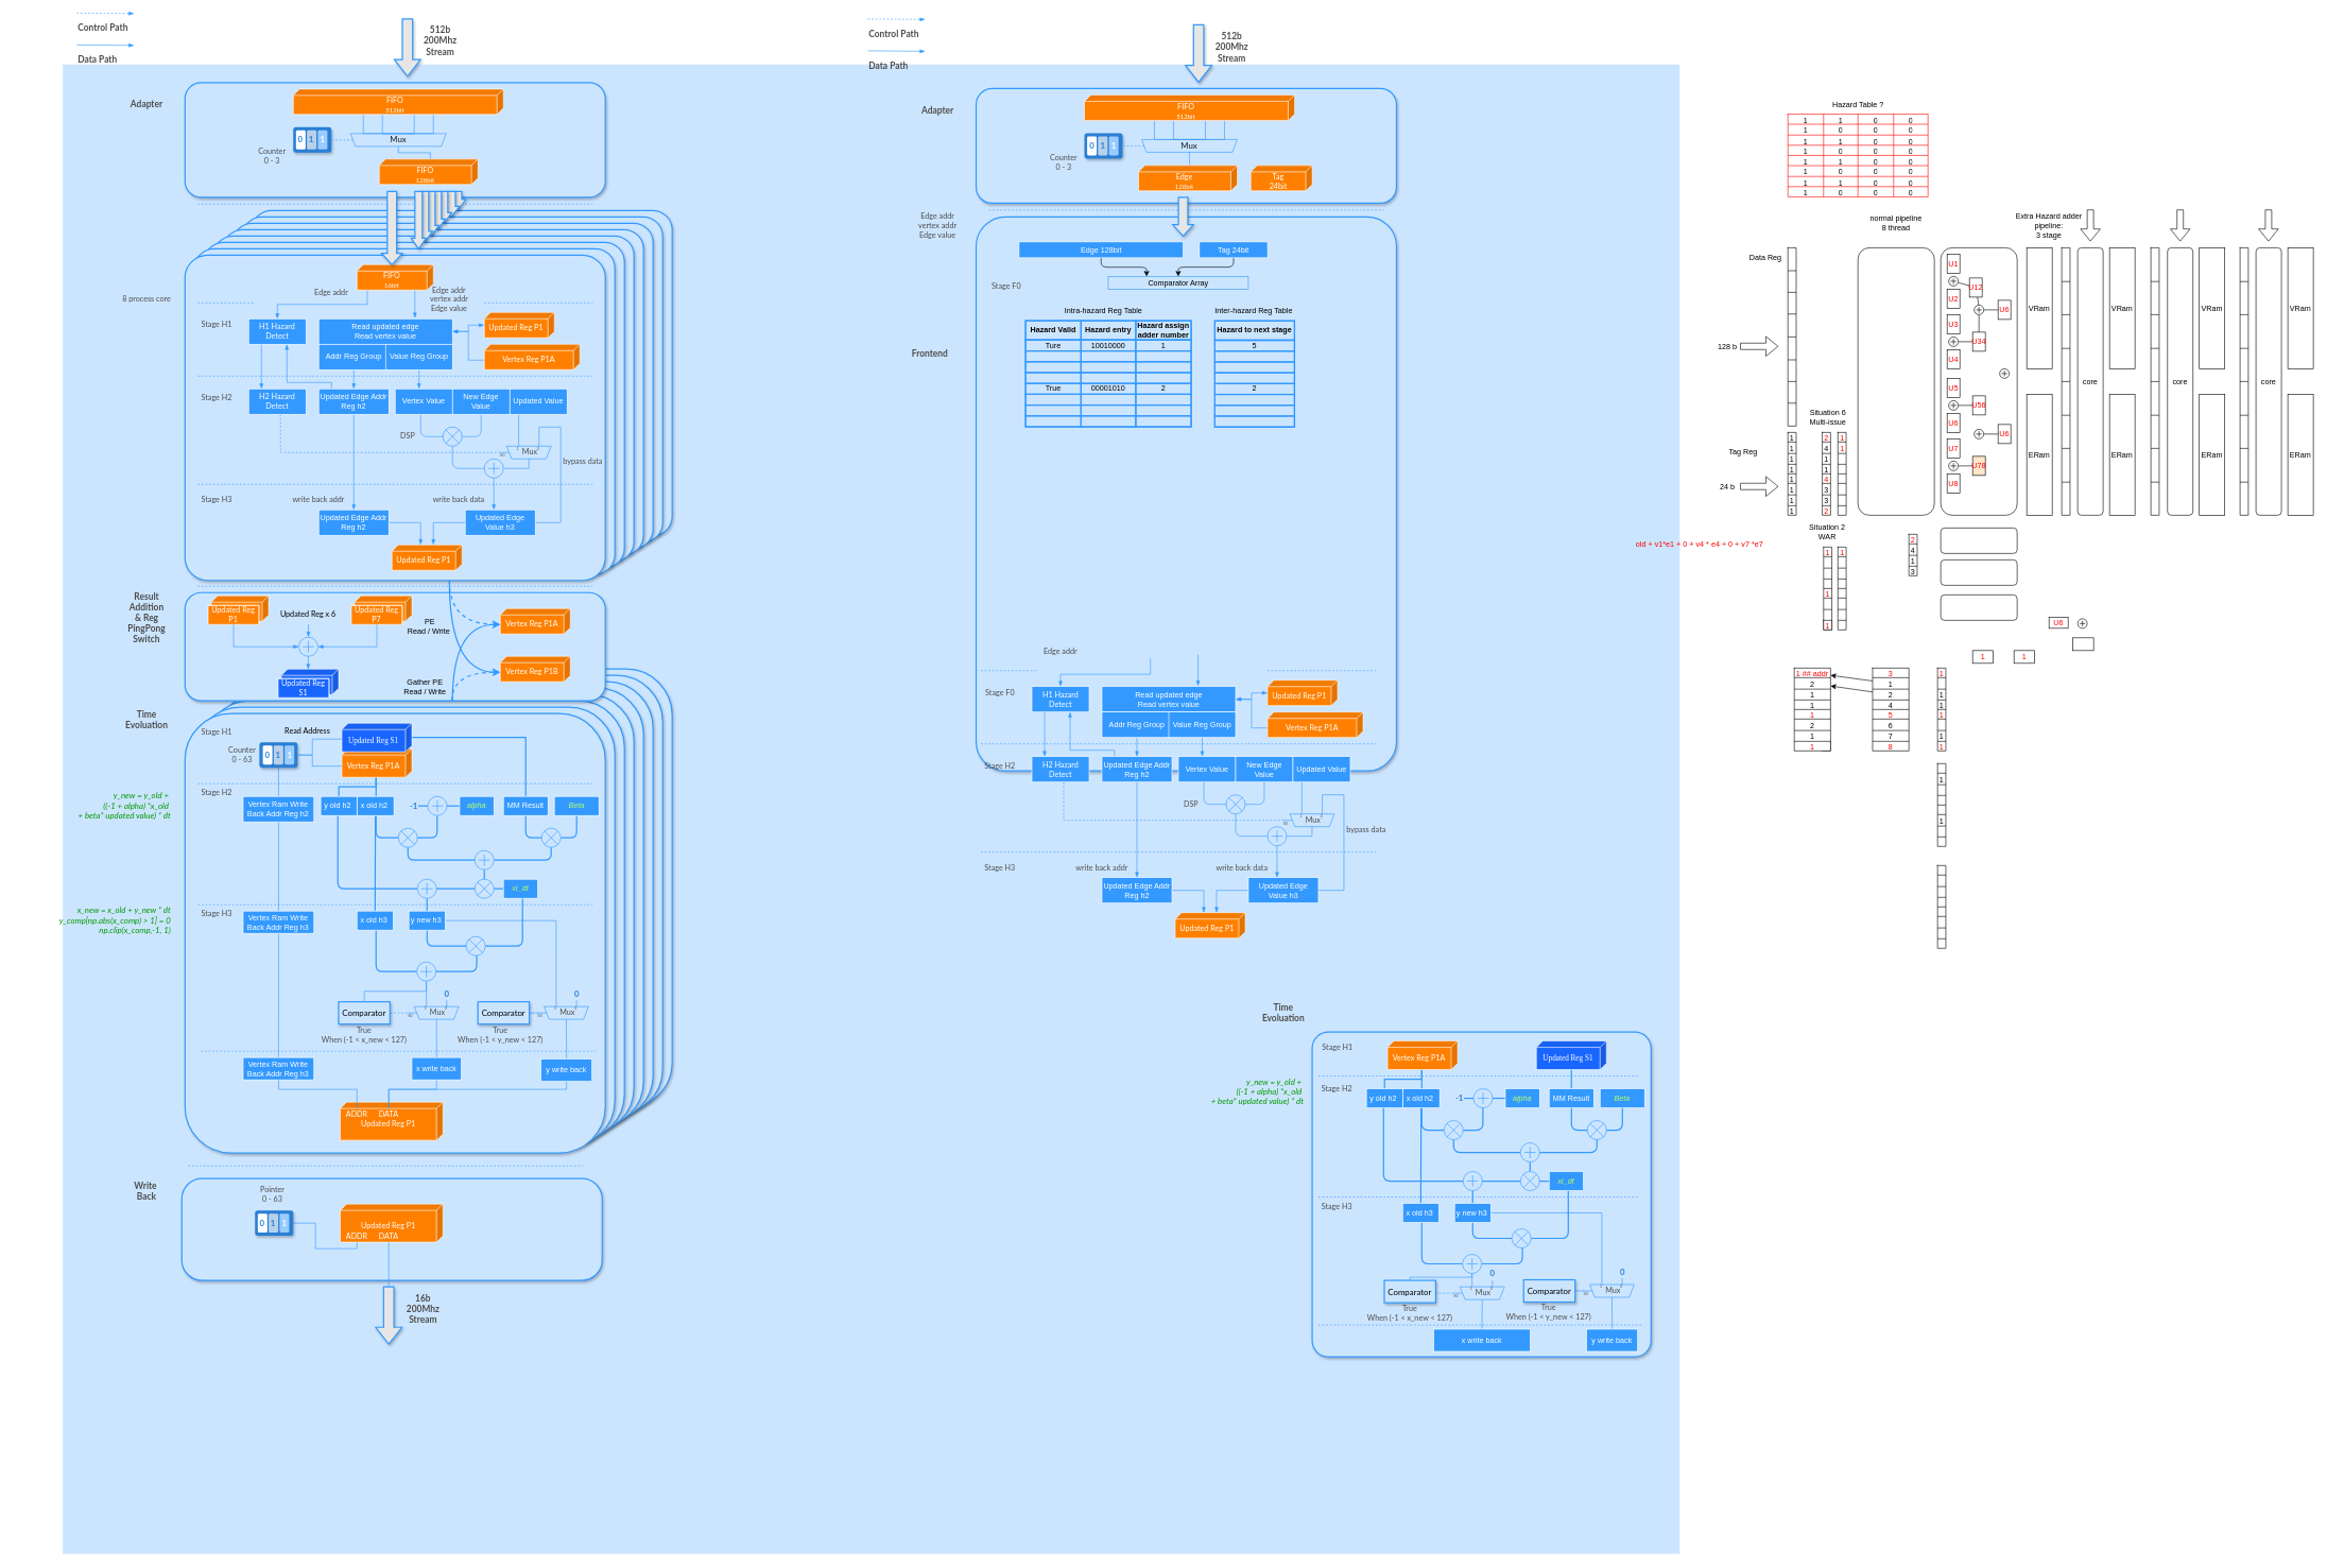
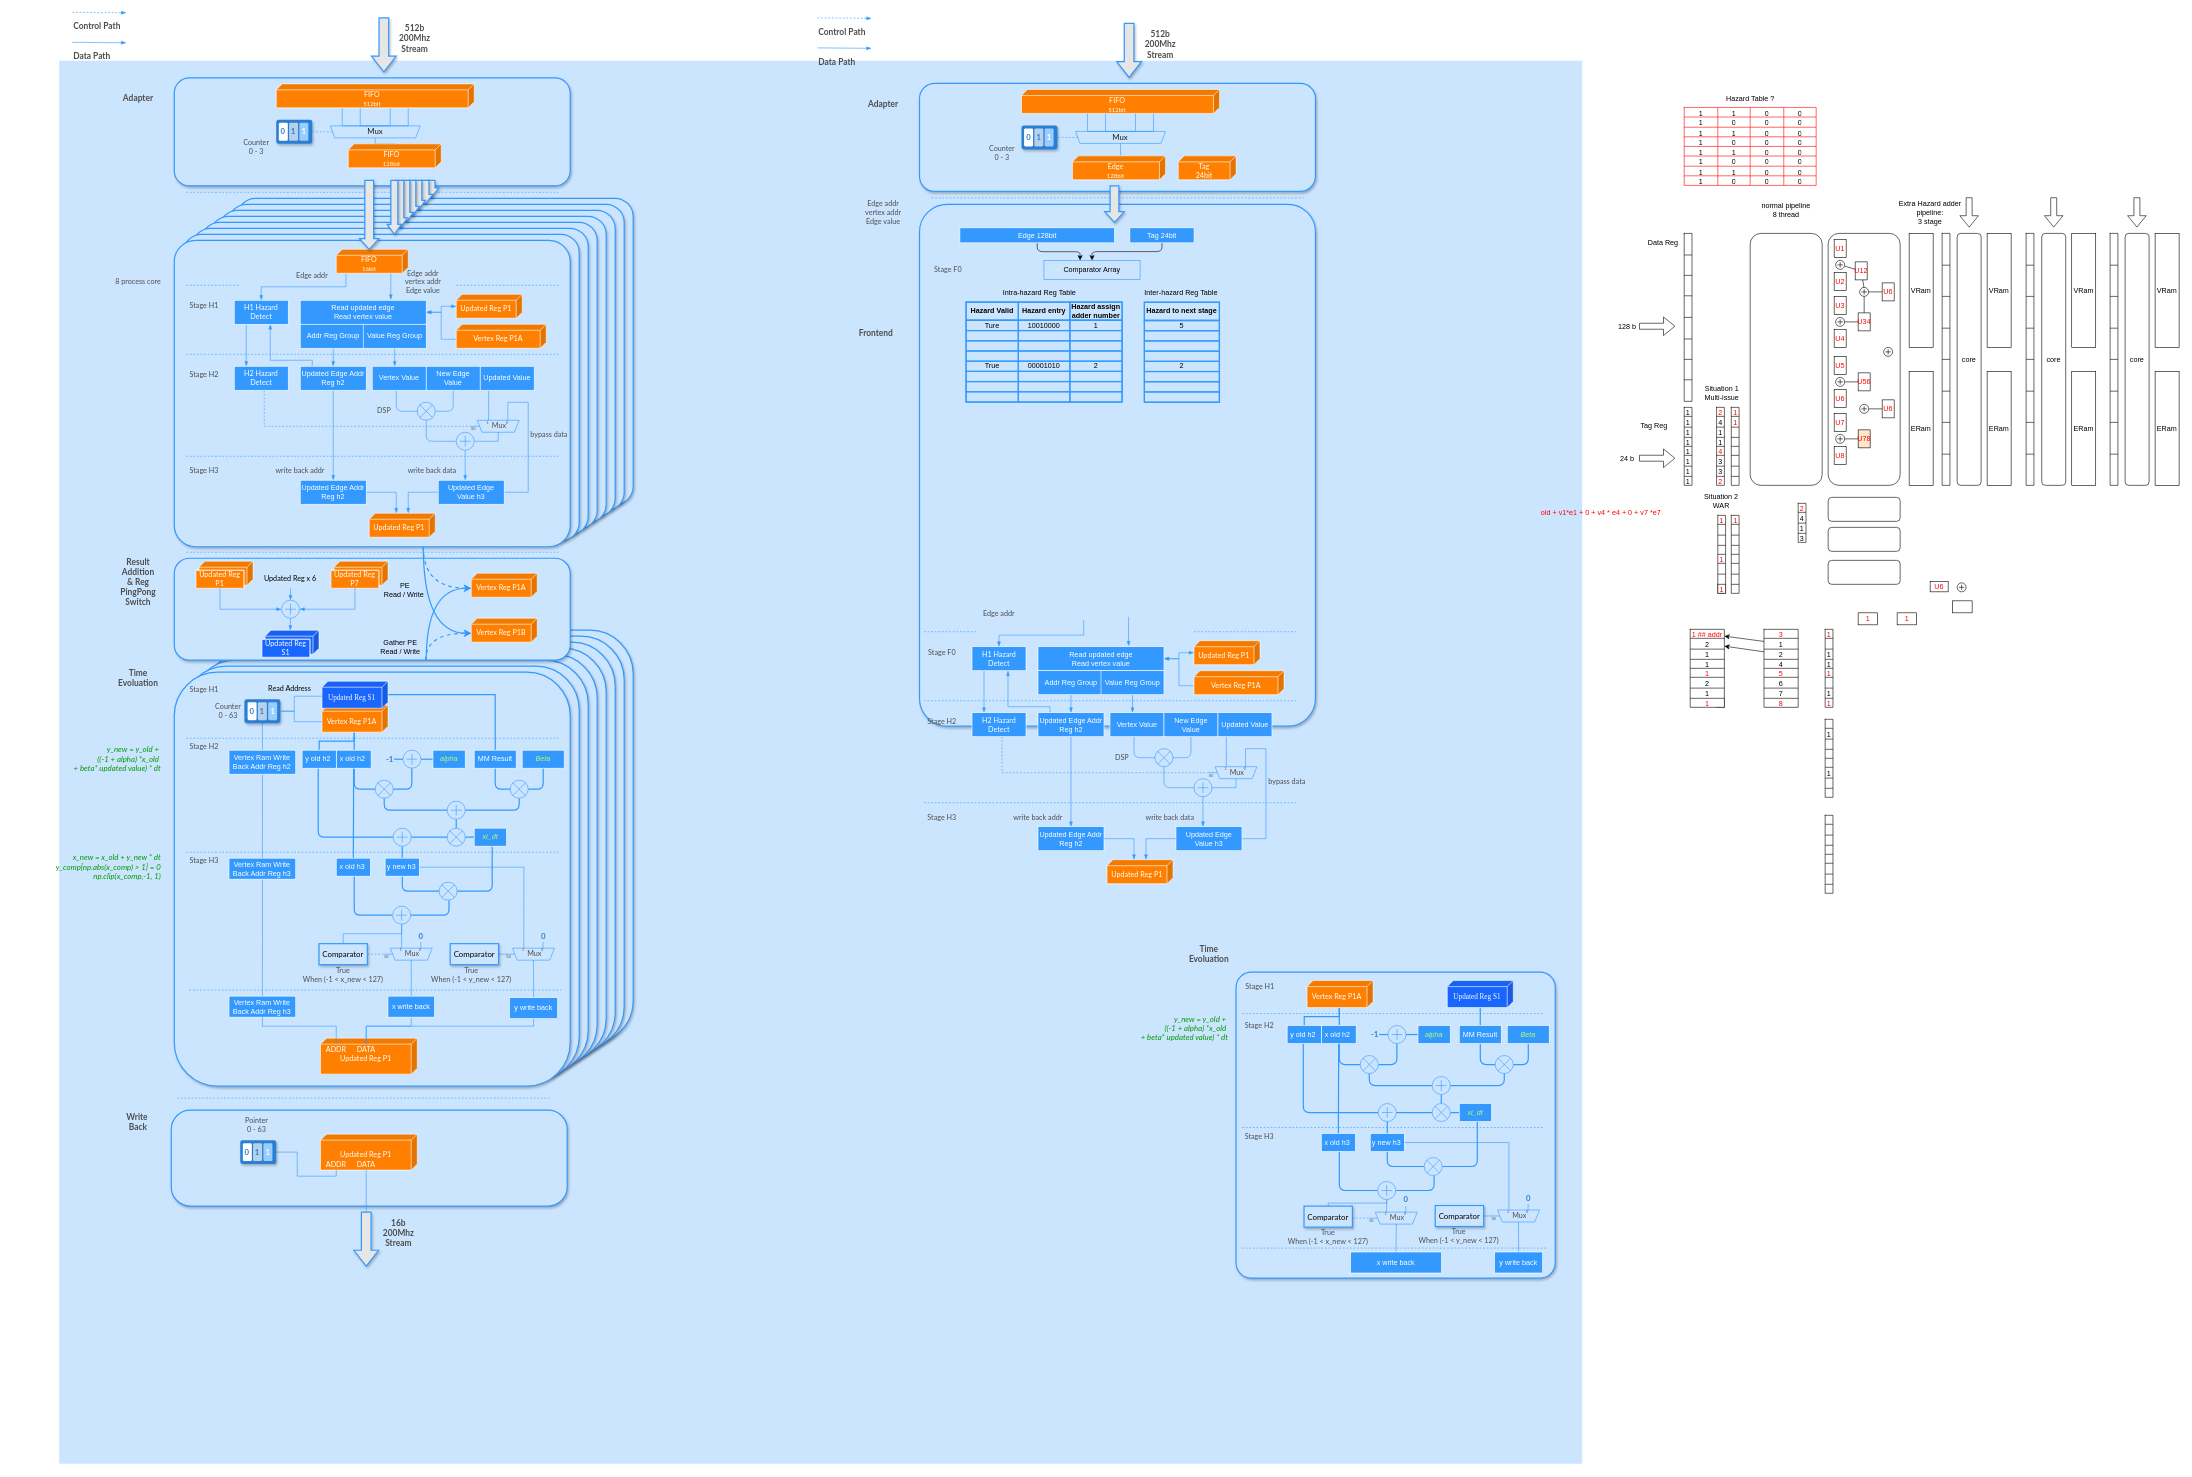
- <mxCell id="157" value="&lt;font data-font-src=&quot;https://fonts.googleapis.com/css?family=Lato&quot; face=&quot;Lato&quot;&gt;FIFO &lt;br&gt;&lt;font style=&quot;font-size: 10px;&quot;&gt;128bit&lt;/font&gt;&lt;/font&gt;" style="shape=cube;whiteSpace=wrap;html=1;boundedLbl=1;backgroundOutline=1;darkOpacity=0.05;darkOpacity2=0.1;labelBackgroundColor=none;labelBorderColor=none;strokeColor=#FFFFFF;fontFamily=Calibri;fontColor=#FFFFFF;fillColor=#FF8000;direction=east;size=10;flipV=0;flipH=1;" parent="1" vertex="1"><mxGeometry x="595" y="249.26" width="155" height="40" as="geometry" /></mxCell>
+ <mxCell id="157" value="&lt;font data-font-src=&quot;https://fonts.googleapis.com/css?family=Lato&quot; face=&quot;Lato&quot;&gt;FIFO &lt;br&gt;&lt;font style=&quot;font-size: 10px;&quot;&gt;128bit&lt;/font&gt;&lt;/font&gt;" style="shape=cube;whiteSpace=wrap;html=1;boundedLbl=1;backgroundOutline=1;darkOpacity=0.05;darkOpacity2=0.1;labelBackgroundColor=none;labelBorderColor=none;strokeColor=#FFFFFF;fontFamily=Calibri;fontColor=#FFFFFF;fillColor=#FF8000;direction=east;size=10;flipV=0;flipH=1;" parent="1" vertex="1"><mxGeometry x="580" y="239.26" width="155" height="40" as="geometry" /></mxCell>
- <mxCell id="685" value="Comparator Array" style="rounded=0;whiteSpace=wrap;html=1;strokeColor=#3399FF;fillColor=none;" parent="1" vertex="1"><mxGeometry x="1739.73" y="433.52" width="220" height="20" as="geometry" /></mxCell>
+ <mxCell id="685" value="Comparator Array" style="rounded=0;whiteSpace=wrap;html=1;strokeColor=#3399FF;fillColor=none;" parent="1" vertex="1"><mxGeometry x="1739.73" y="433.52" width="160.27" height="31.48" as="geometry" /></mxCell>
- <mxCell id="459" value="Situation 6&lt;br&gt;Multi-issue" style="text;html=1;strokeColor=none;fillColor=none;align=center;verticalAlign=middle;whiteSpace=wrap;rounded=0;" parent="1" vertex="1"><mxGeometry x="2839.5" y="638.52" width="60" height="30" as="geometry" /></mxCell>
+ <mxCell id="459" value="Situation 1&lt;br&gt;Multi-issue" style="text;html=1;strokeColor=none;fillColor=none;align=center;verticalAlign=middle;whiteSpace=wrap;rounded=0;" parent="1" vertex="1"><mxGeometry x="2839.5" y="638.52" width="60" height="30" as="geometry" /></mxCell>
- <mxCell id="456" value="Tag Reg" style="text;html=1;strokeColor=none;fillColor=none;align=center;verticalAlign=middle;whiteSpace=wrap;rounded=0;" parent="1" vertex="1"><mxGeometry x="2707" y="693.52" width="60" height="30" as="geometry" /></mxCell>
+ <mxCell id="456" value="Tag Reg" style="text;html=1;strokeColor=none;fillColor=none;align=center;verticalAlign=middle;whiteSpace=wrap;rounded=0;" parent="1" vertex="1"><mxGeometry x="2727" y="693.52" width="60" height="30" as="geometry" /></mxCell>
